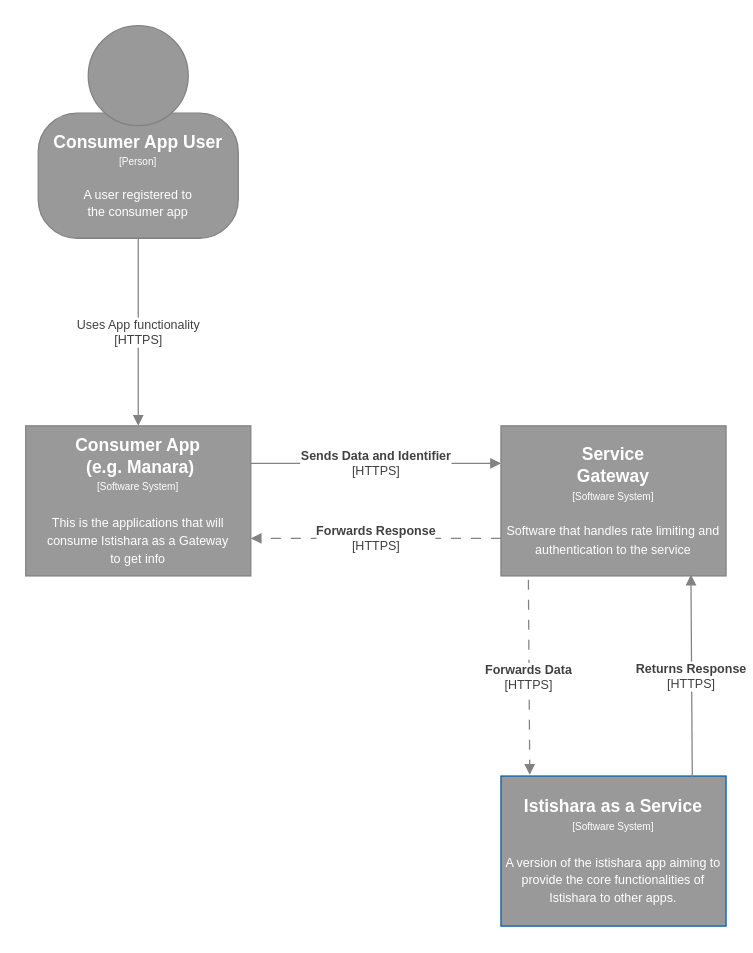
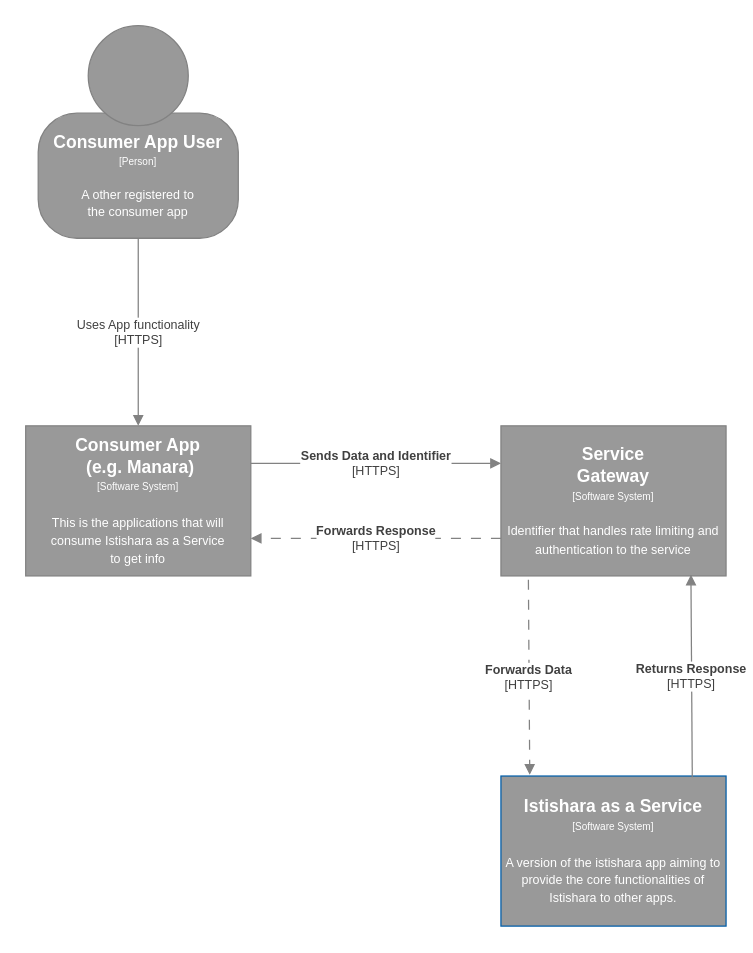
- <mxCell id="4" value="&lt;div style=&quot;color: rgb(255 , 255 , 255) ; white-space: normal&quot;&gt;&lt;span style=&quot;font-size: 14px&quot;&gt;&lt;b&gt;Consumer App User&lt;/b&gt;&lt;/span&gt;&lt;/div&gt;&lt;div style=&quot;color: rgb(255 , 255 , 255) ; white-space: normal&quot;&gt;&lt;span style=&quot;font-size: 8px&quot;&gt;[Person]&lt;/span&gt;&lt;br&gt;&lt;/div&gt;&lt;div style=&quot;color: rgb(255 , 255 , 255) ; white-space: normal ; font-size: 8px&quot;&gt;&lt;span style=&quot;font-size: x-small&quot;&gt;&lt;br&gt;&lt;/span&gt;&lt;/div&gt;&lt;div style=&quot;color: rgb(255 , 255 , 255) ; white-space: normal&quot;&gt;&lt;font size=&quot;1&quot;&gt;A user registered to&lt;/font&gt;&lt;/div&gt;&lt;div style=&quot;color: rgb(255 , 255 , 255) ; white-space: normal&quot;&gt;&lt;font size=&quot;1&quot;&gt;the consumer app&lt;/font&gt;&lt;/div&gt;" style="rounded=1;whiteSpace=wrap;html=1;strokeColor=#828282;fillColor=#999999;fontColor=#000000;arcSize=31;" vertex="1" parent="3"><mxGeometry y="70" width="160" height="100" as="geometry" /></mxCell>
+ <mxCell id="4" value="&lt;div style=&quot;color: rgb(255 , 255 , 255) ; white-space: normal&quot;&gt;&lt;span style=&quot;font-size: 14px&quot;&gt;&lt;b&gt;Consumer App User&lt;/b&gt;&lt;/span&gt;&lt;/div&gt;&lt;div style=&quot;color: rgb(255 , 255 , 255) ; white-space: normal&quot;&gt;&lt;span style=&quot;font-size: 8px&quot;&gt;[Person]&lt;/span&gt;&lt;br&gt;&lt;/div&gt;&lt;div style=&quot;color: rgb(255 , 255 , 255) ; white-space: normal ; font-size: 8px&quot;&gt;&lt;span style=&quot;font-size: x-small&quot;&gt;&lt;br&gt;&lt;/span&gt;&lt;/div&gt;&lt;div style=&quot;color: rgb(255 , 255 , 255) ; white-space: normal&quot;&gt;&lt;font size=&quot;1&quot;&gt;A other registered to&lt;/font&gt;&lt;/div&gt;&lt;div style=&quot;color: rgb(255 , 255 , 255) ; white-space: normal&quot;&gt;&lt;font size=&quot;1&quot;&gt;the consumer app&lt;/font&gt;&lt;/div&gt;" style="rounded=1;whiteSpace=wrap;html=1;strokeColor=#828282;fillColor=#999999;fontColor=#000000;arcSize=31;" vertex="1" parent="3"><mxGeometry y="70" width="160" height="100" as="geometry" /></mxCell>
- <mxCell id="2" value="&lt;div&gt;&lt;span style=&quot;font-size: 14px&quot;&gt;&lt;b&gt;Consumer App&lt;/b&gt;&lt;/span&gt;&lt;/div&gt;&lt;div&gt;&lt;span style=&quot;font-size: 14px&quot;&gt;&lt;b&gt;&amp;nbsp;(e.g. Manara)&lt;/b&gt;&lt;/span&gt;&lt;/div&gt;&lt;div&gt;&lt;span style=&quot;font-size: 8px&quot;&gt;[Software System&lt;/span&gt;&lt;span style=&quot;font-size: 8px&quot;&gt;]&lt;/span&gt;&lt;/div&gt;&lt;div&gt;&lt;span style=&quot;font-size: 8px&quot;&gt;&lt;br&gt;&lt;/span&gt;&lt;/div&gt;&lt;div&gt;&lt;font size=&quot;1&quot;&gt;This is the applications that will consume Istishara as a Gateway&lt;/font&gt;&lt;/div&gt;&lt;div&gt;&lt;font size=&quot;1&quot;&gt;to get info&lt;/font&gt;&lt;/div&gt;" style="rounded=0;whiteSpace=wrap;html=1;fillColor=#999999;fontColor=#FFFFFF;strokeColor=#828282;resizable=0;" vertex="1" parent="1"><mxGeometry x="20" y="340" width="180" height="120" as="geometry" /></mxCell>
+ <mxCell id="2" value="&lt;div&gt;&lt;span style=&quot;font-size: 14px&quot;&gt;&lt;b&gt;Consumer App&lt;/b&gt;&lt;/span&gt;&lt;/div&gt;&lt;div&gt;&lt;span style=&quot;font-size: 14px&quot;&gt;&lt;b&gt;&amp;nbsp;(e.g. Manara)&lt;/b&gt;&lt;/span&gt;&lt;/div&gt;&lt;div&gt;&lt;span style=&quot;font-size: 8px&quot;&gt;[Software System&lt;/span&gt;&lt;span style=&quot;font-size: 8px&quot;&gt;]&lt;/span&gt;&lt;/div&gt;&lt;div&gt;&lt;span style=&quot;font-size: 8px&quot;&gt;&lt;br&gt;&lt;/span&gt;&lt;/div&gt;&lt;div&gt;&lt;font size=&quot;1&quot;&gt;This is the applications that will consume Istishara as a Service&lt;/font&gt;&lt;/div&gt;&lt;div&gt;&lt;font size=&quot;1&quot;&gt;to get info&lt;/font&gt;&lt;/div&gt;" style="rounded=0;whiteSpace=wrap;html=1;fillColor=#999999;fontColor=#FFFFFF;strokeColor=#828282;resizable=0;" vertex="1" parent="1"><mxGeometry x="20" y="340" width="180" height="120" as="geometry" /></mxCell>
- <mxCell id="8" value="&lt;div&gt;&lt;span style=&quot;font-size: 14px&quot;&gt;&lt;b&gt;Service&lt;/b&gt;&lt;/span&gt;&lt;/div&gt;&lt;div&gt;&lt;span style=&quot;font-size: 14px&quot;&gt;&lt;b&gt;Gateway&lt;/b&gt;&lt;/span&gt;&lt;/div&gt;&lt;div&gt;&lt;span style=&quot;font-size: 8px&quot;&gt;[Software System&lt;/span&gt;&lt;span style=&quot;font-size: 8px&quot;&gt;]&lt;/span&gt;&lt;/div&gt;&lt;div&gt;&lt;span style=&quot;font-size: 8px&quot;&gt;&lt;br&gt;&lt;/span&gt;&lt;/div&gt;&lt;div&gt;&lt;font size=&quot;1&quot;&gt;Software that handles rate limiting and authentication to the service&lt;/font&gt;&lt;/div&gt;" style="rounded=0;whiteSpace=wrap;html=1;fillColor=#999999;fontColor=#FFFFFF;strokeColor=#828282;resizable=0;" vertex="1" parent="1"><mxGeometry x="400" y="340" width="180" height="120" as="geometry" /></mxCell>
+ <mxCell id="8" value="&lt;div&gt;&lt;span style=&quot;font-size: 14px&quot;&gt;&lt;b&gt;Service&lt;/b&gt;&lt;/span&gt;&lt;/div&gt;&lt;div&gt;&lt;span style=&quot;font-size: 14px&quot;&gt;&lt;b&gt;Gateway&lt;/b&gt;&lt;/span&gt;&lt;/div&gt;&lt;div&gt;&lt;span style=&quot;font-size: 8px&quot;&gt;[Software System&lt;/span&gt;&lt;span style=&quot;font-size: 8px&quot;&gt;]&lt;/span&gt;&lt;/div&gt;&lt;div&gt;&lt;span style=&quot;font-size: 8px&quot;&gt;&lt;br&gt;&lt;/span&gt;&lt;/div&gt;&lt;div&gt;&lt;font size=&quot;1&quot;&gt;Identifier that handles rate limiting and authentication to the service&lt;/font&gt;&lt;/div&gt;" style="rounded=0;whiteSpace=wrap;html=1;fillColor=#999999;fontColor=#FFFFFF;strokeColor=#828282;resizable=0;" vertex="1" parent="1"><mxGeometry x="400" y="340" width="180" height="120" as="geometry" /></mxCell>
